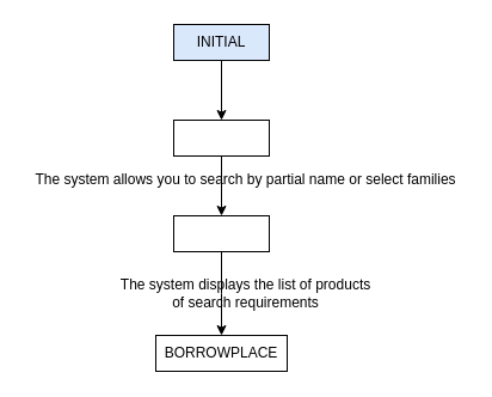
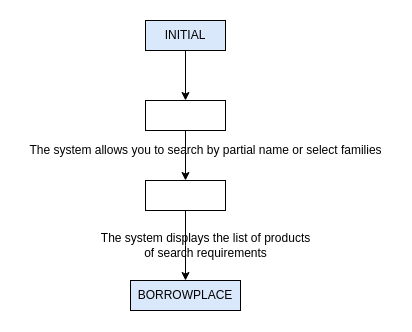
- <mxCell id="10" value="BORROWPLACE" style="whiteSpace=wrap;html=1;rounded=0;" parent="1" vertex="1"><mxGeometry x="130" y="280" width="110" height="30" as="geometry" /></mxCell>
+ <mxCell id="10" value="BORROWPLACE" style="whiteSpace=wrap;html=1;rounded=0;fillColor=#dae8fc;" parent="1" vertex="1"><mxGeometry x="130" y="280" width="110" height="30" as="geometry" /></mxCell>
